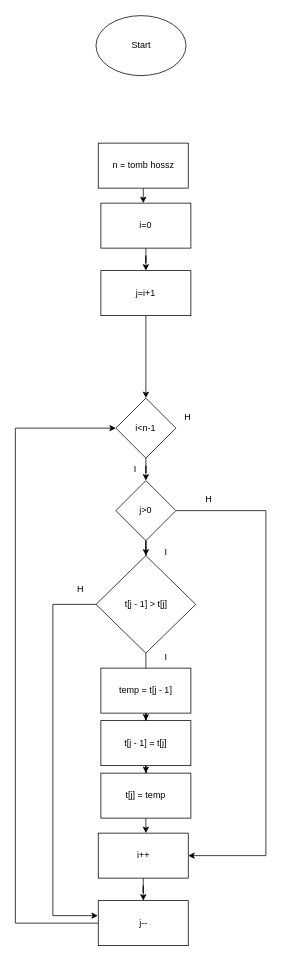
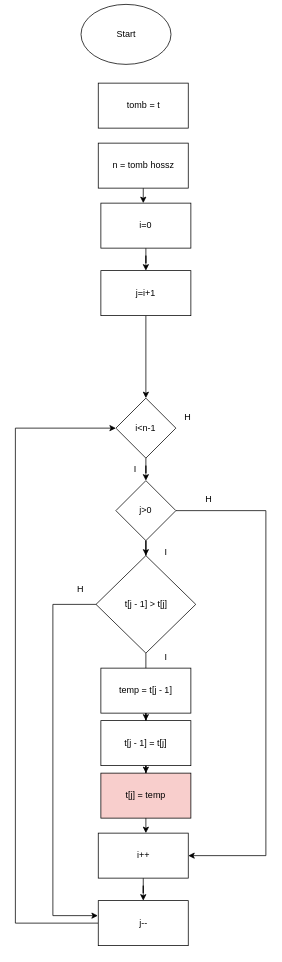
- <mxCell id="3" value="Start&lt;br&gt;" style="ellipse;whiteSpace=wrap;html=1;" parent="1" vertex="1"><mxGeometry x="127.5" y="20" width="120" height="80" as="geometry" /></mxCell>
+ <mxCell id="3" value="Start&lt;br&gt;" style="ellipse;whiteSpace=wrap;html=1;" parent="1" vertex="1"><mxGeometry x="107.5" y="5" width="120" height="80" as="geometry" /></mxCell>
+ <mxCell id="26" value="tomb = t" style="rounded=0;whiteSpace=wrap;html=1;" vertex="1" parent="1"><mxGeometry x="130.5" y="110" width="120" height="60" as="geometry" /></mxCell>
- <mxCell id="22" value="t[j] = temp" style="whiteSpace=wrap;html=1;" parent="1" vertex="1"><mxGeometry x="134" y="1030" width="120" height="60" as="geometry" /></mxCell>
+ <mxCell id="22" value="t[j] = temp" style="whiteSpace=wrap;html=1;fillColor=#f8cecc;" parent="1" vertex="1"><mxGeometry x="134" y="1030" width="120" height="60" as="geometry" /></mxCell>
